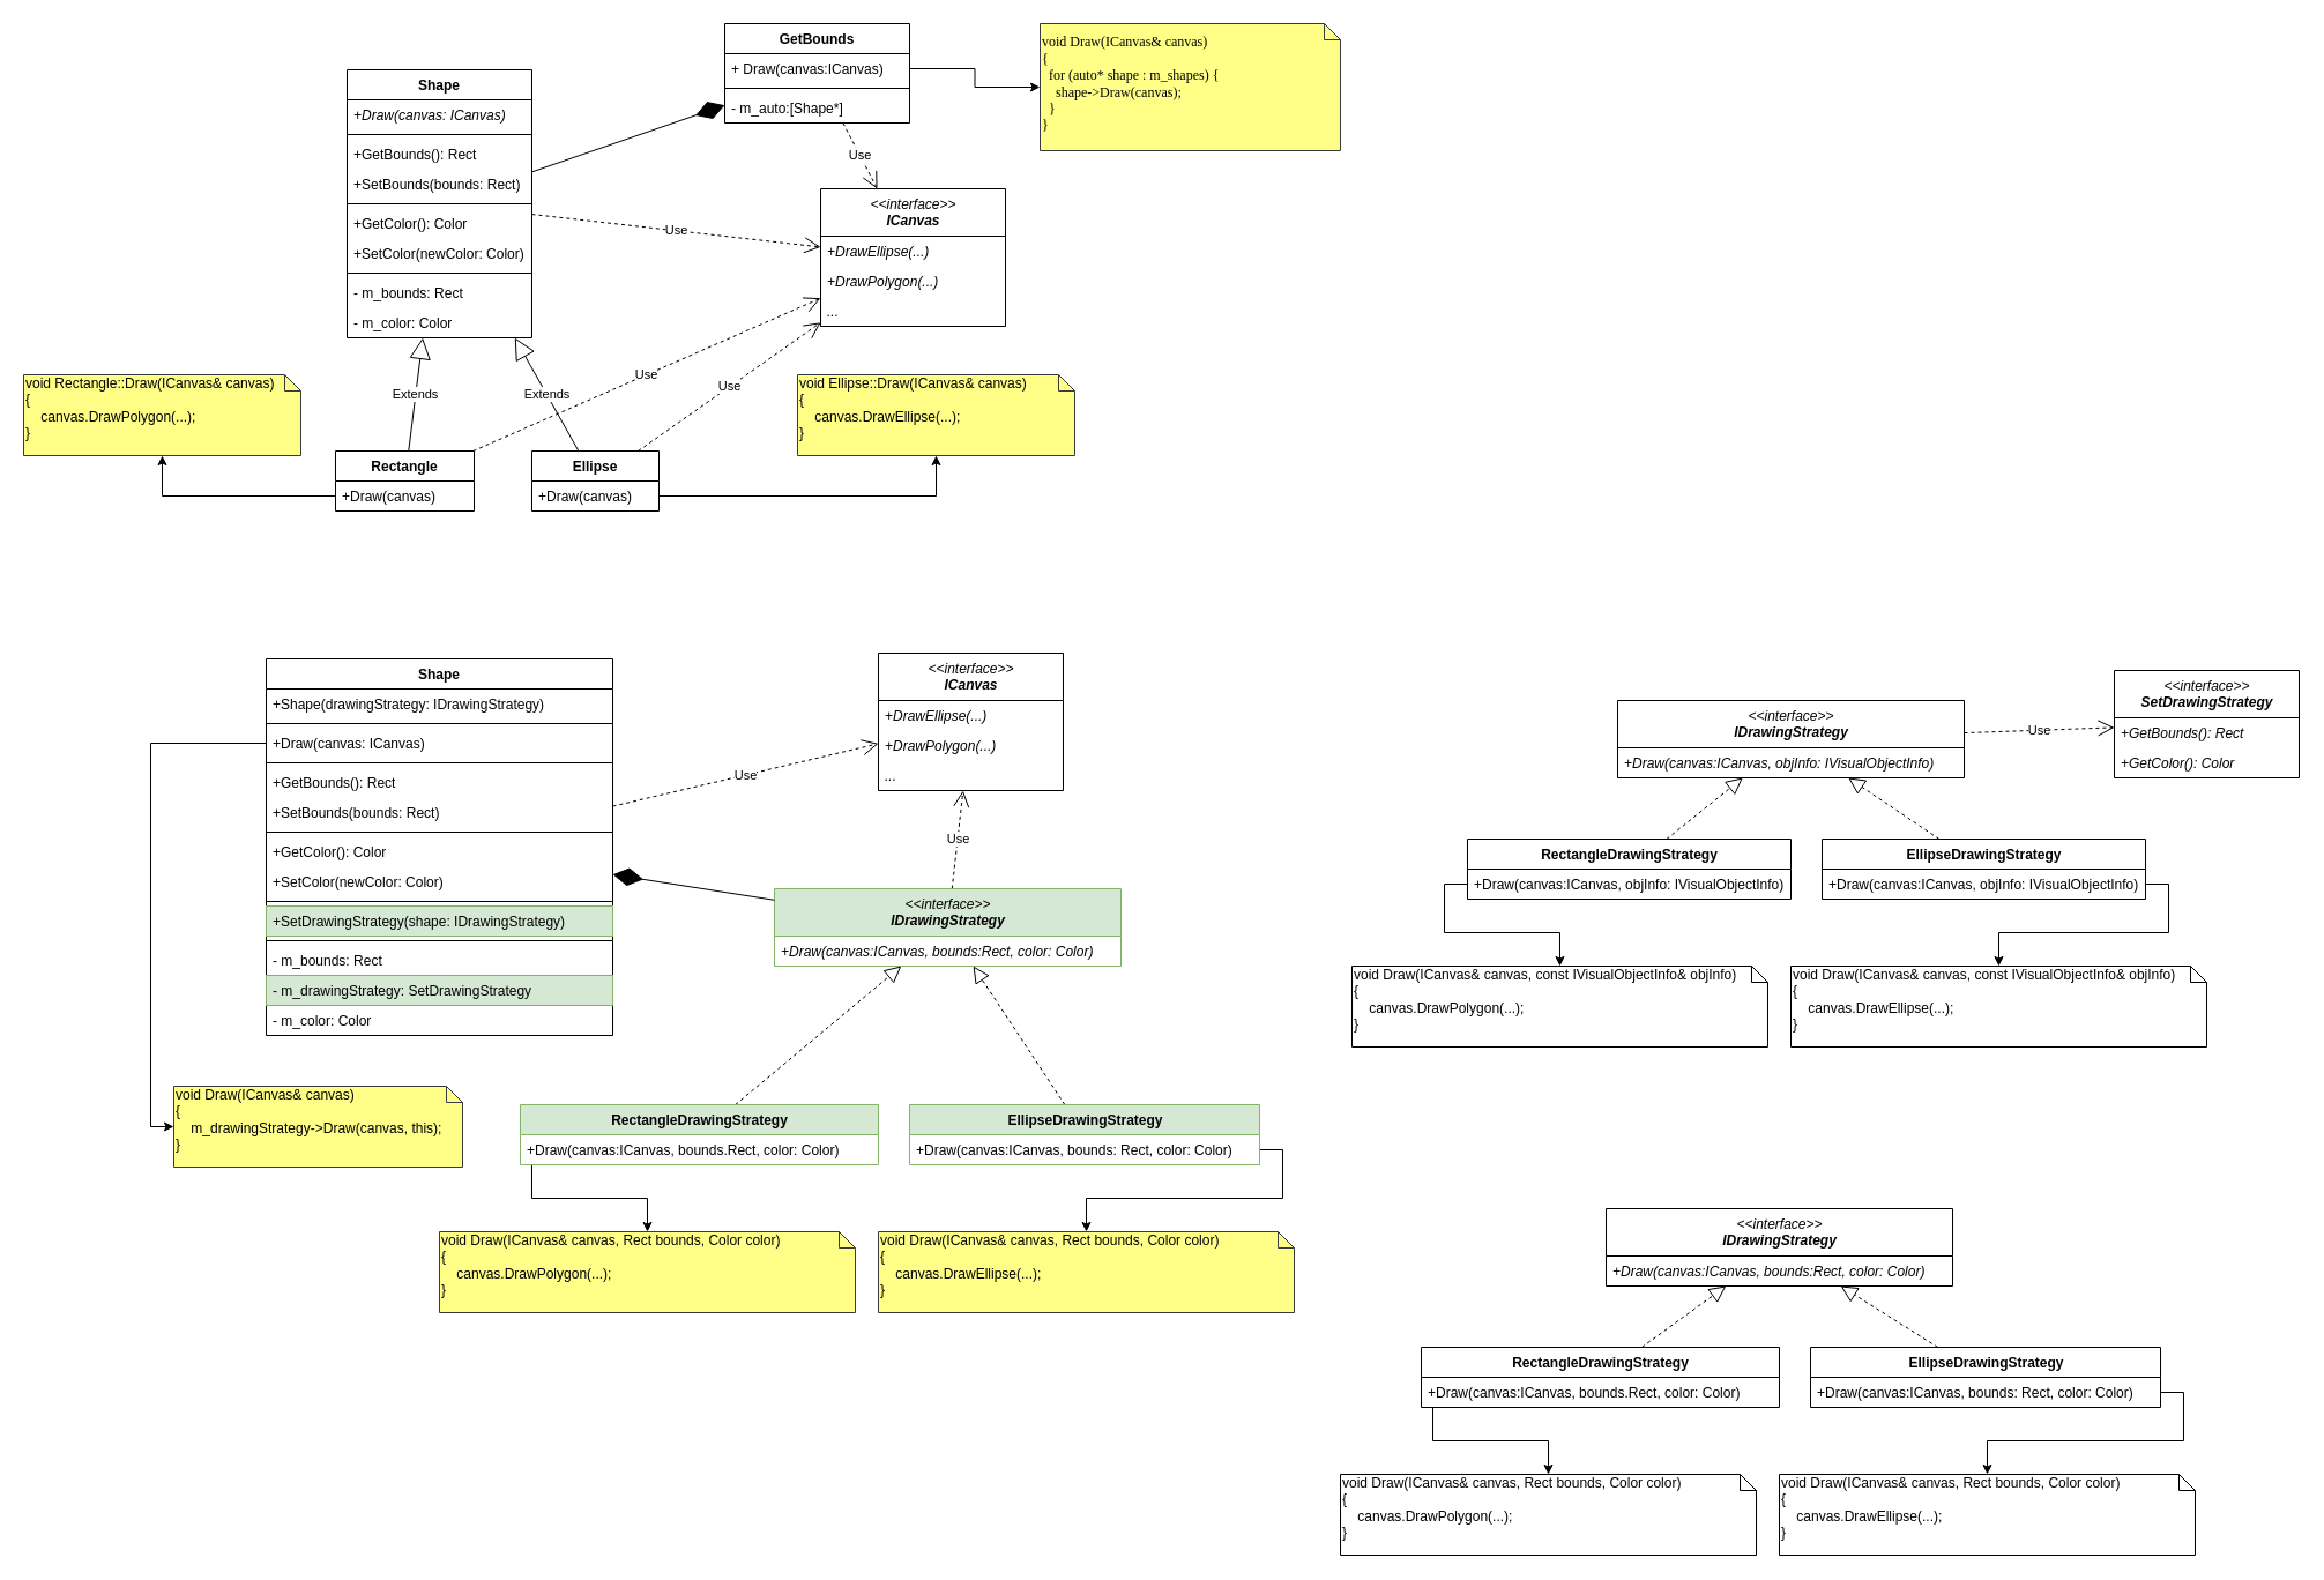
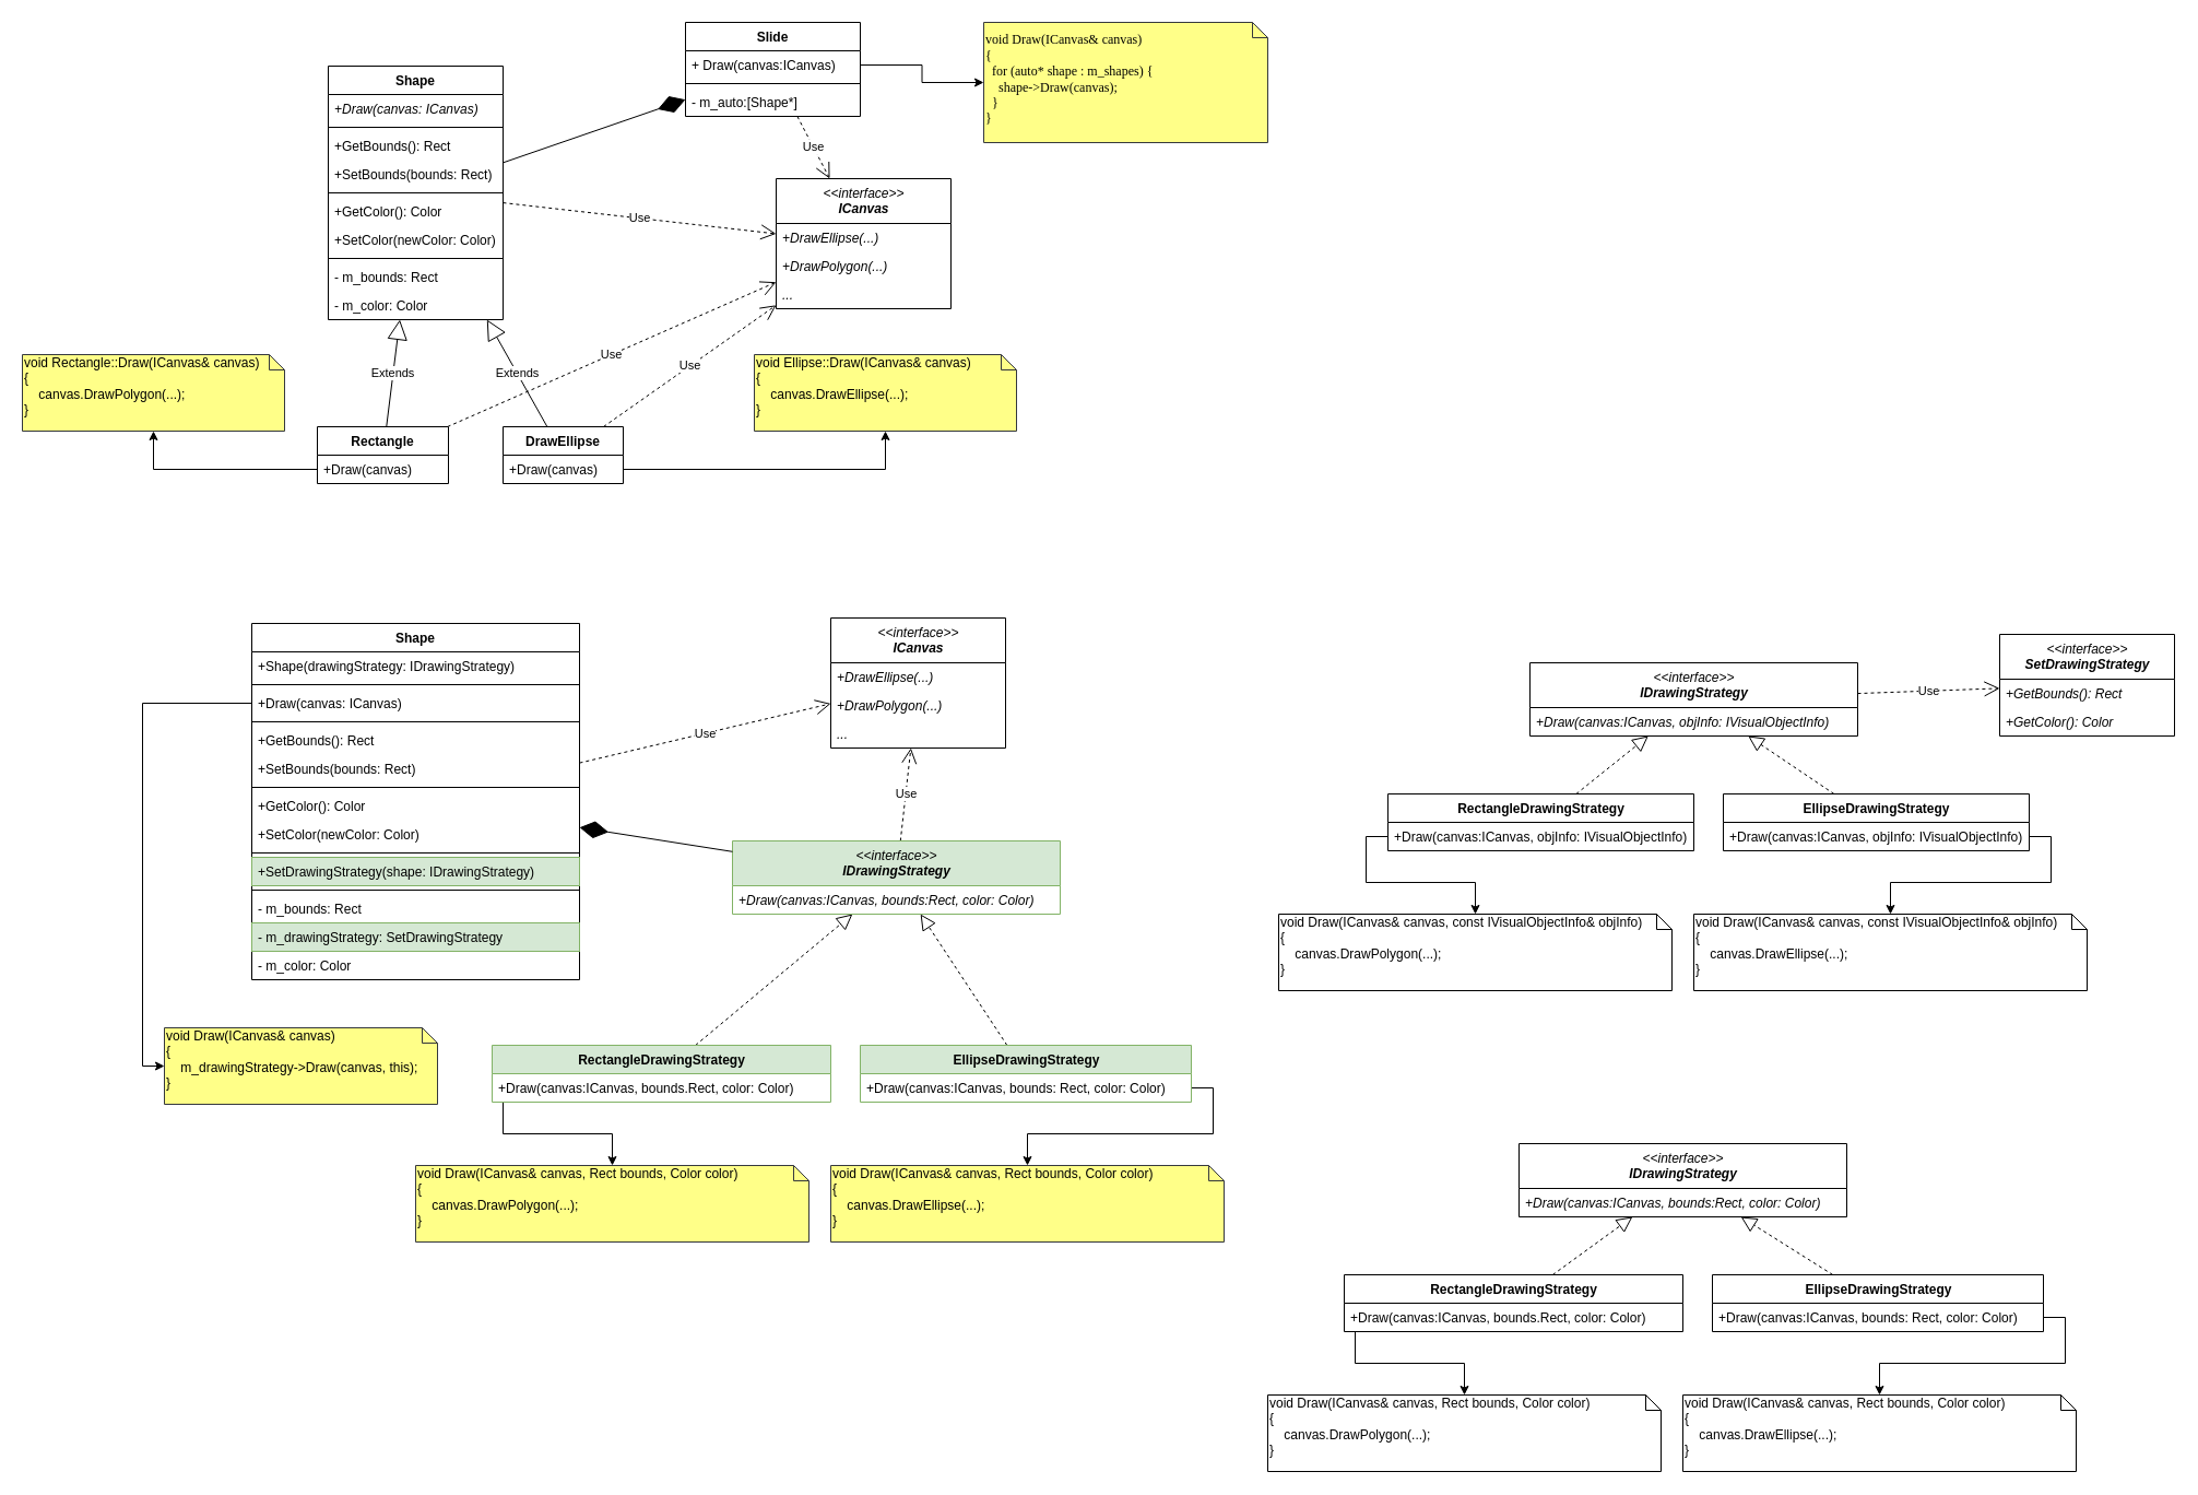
- <mxCell id="95" value="GetBounds" style="swimlane;fontStyle=1;align=center;verticalAlign=top;childLayout=stackLayout;horizontal=1;startSize=26;horizontalStack=0;resizeParent=1;resizeParentMax=0;resizeLast=0;collapsible=1;marginBottom=0;whiteSpace=wrap;html=1;" vertex="1" parent="1"><mxGeometry x="627" y="20" width="160" height="86" as="geometry" /></mxCell>
+ <mxCell id="95" value="Slide" style="swimlane;fontStyle=1;align=center;verticalAlign=top;childLayout=stackLayout;horizontal=1;startSize=26;horizontalStack=0;resizeParent=1;resizeParentMax=0;resizeLast=0;collapsible=1;marginBottom=0;whiteSpace=wrap;html=1;" vertex="1" parent="1"><mxGeometry x="627" y="20" width="160" height="86" as="geometry" /></mxCell>
- <mxCell id="45" value="Ellipse" style="swimlane;fontStyle=1;align=center;verticalAlign=top;childLayout=stackLayout;horizontal=1;startSize=26;horizontalStack=0;resizeParent=1;resizeParentMax=0;resizeLast=0;collapsible=1;marginBottom=0;" parent="1" vertex="1"><mxGeometry x="460" y="390" width="110" height="52" as="geometry" /></mxCell>
+ <mxCell id="45" value="DrawEllipse" style="swimlane;fontStyle=1;align=center;verticalAlign=top;childLayout=stackLayout;horizontal=1;startSize=26;horizontalStack=0;resizeParent=1;resizeParentMax=0;resizeLast=0;collapsible=1;marginBottom=0;" parent="1" vertex="1"><mxGeometry x="460" y="390" width="110" height="52" as="geometry" /></mxCell>
